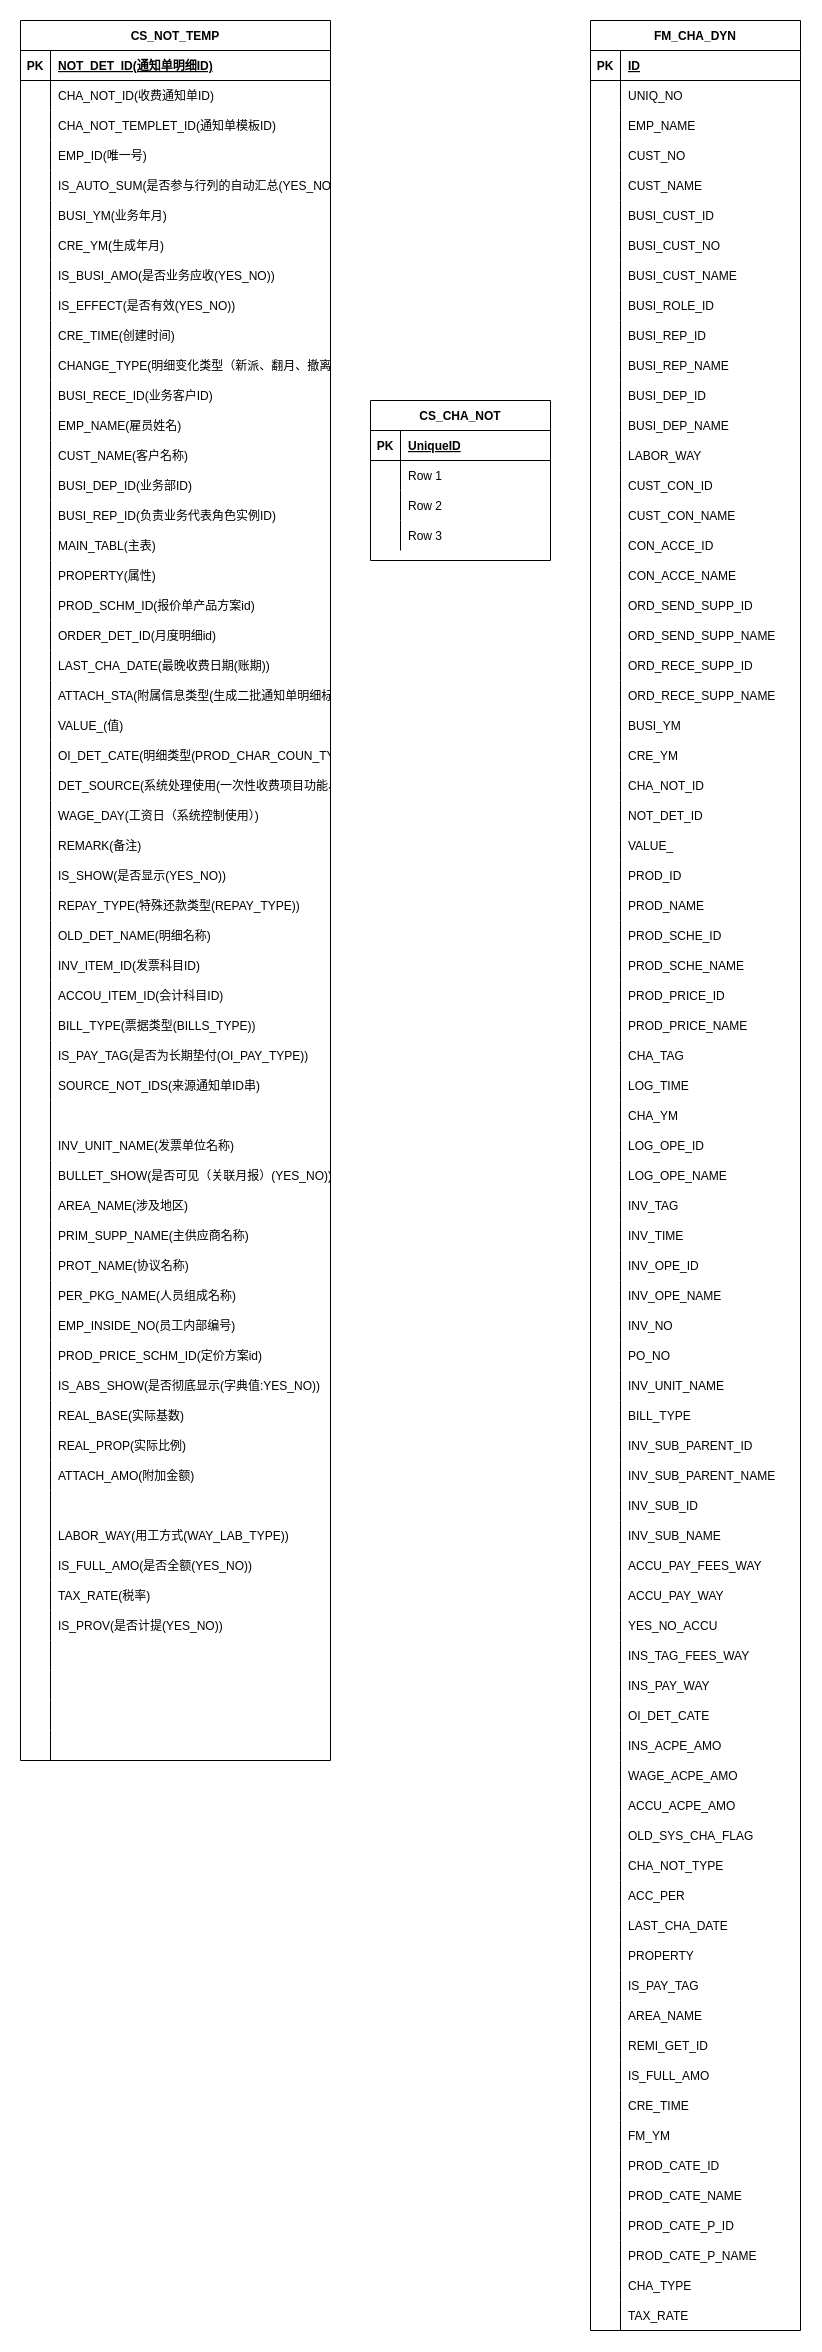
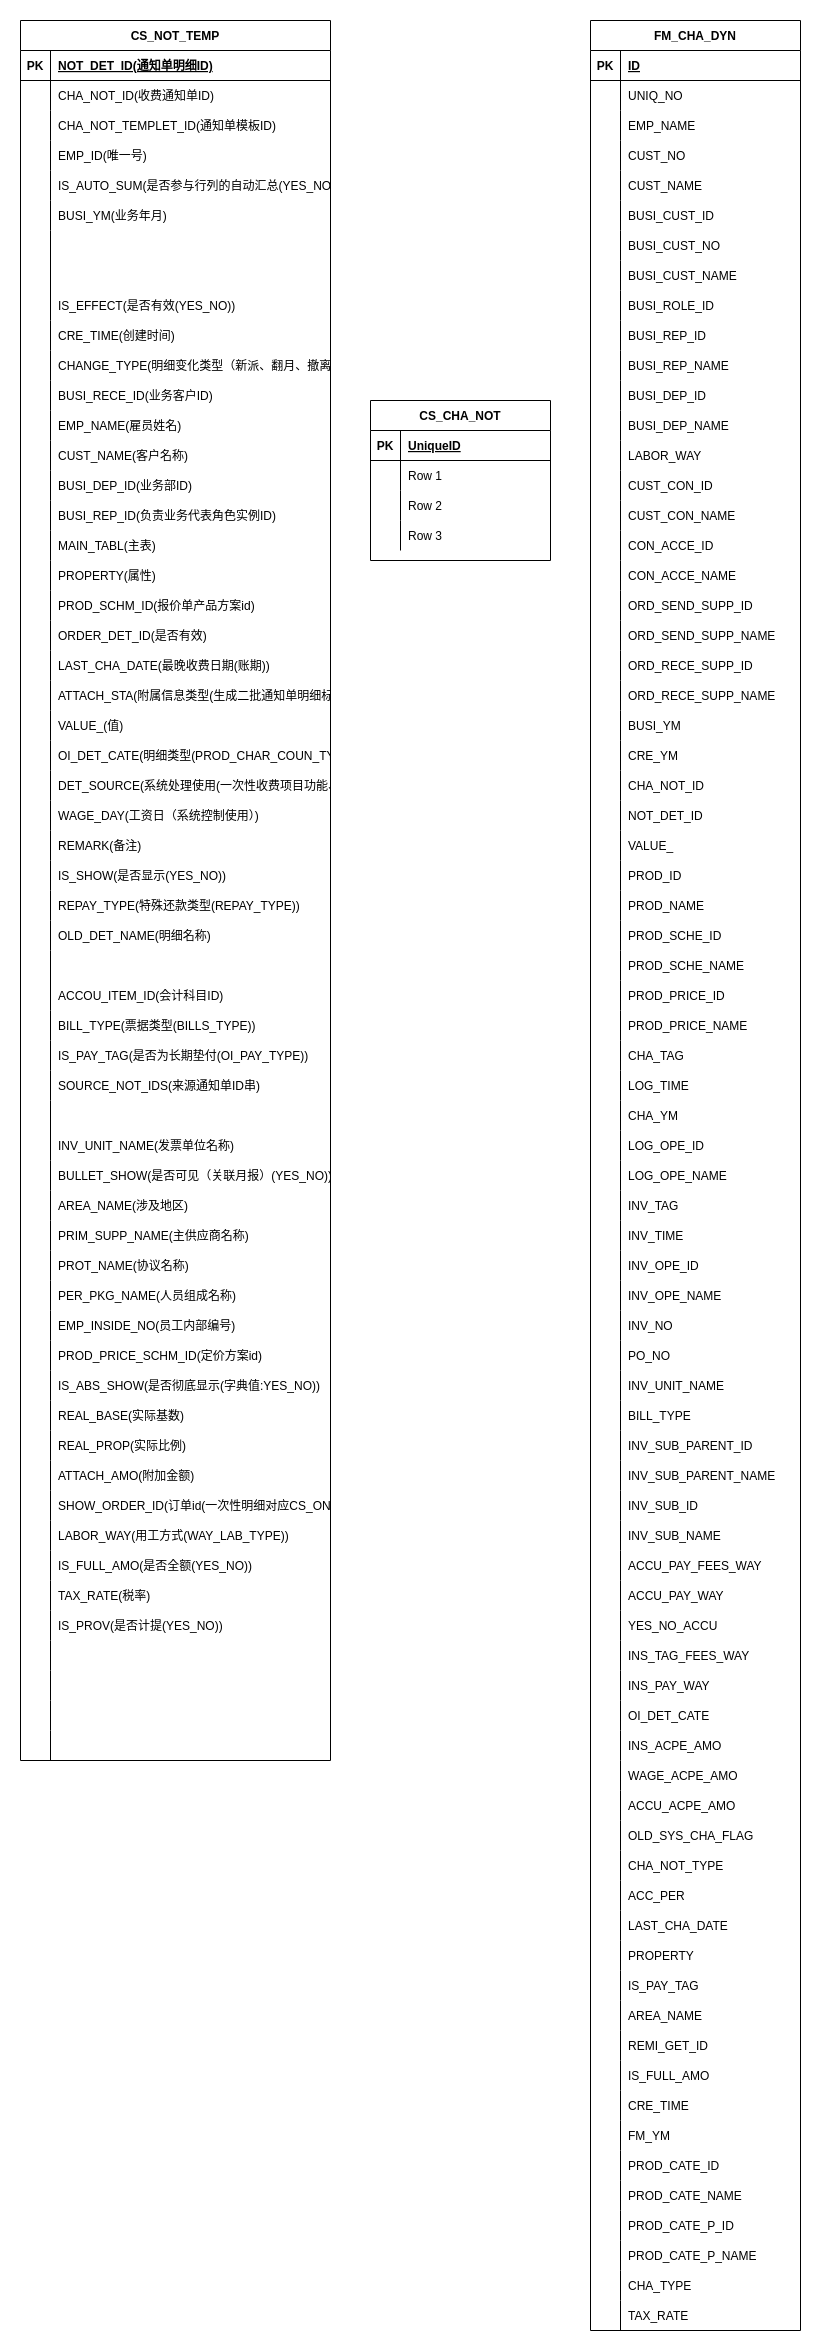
- <mxCell id="23" value="CRE_YM(生成年月)" style="shape=partialRectangle;connectable=0;fillColor=none;top=0;left=0;bottom=0;right=0;align=left;spacingLeft=6;overflow=hidden;" vertex="1" parent="21"><mxGeometry x="30" width="280" height="30" as="geometry" /></mxCell>
- <mxCell id="26" value="IS_BUSI_AMO(是否业务应收(YES_NO))" style="shape=partialRectangle;connectable=0;fillColor=none;top=0;left=0;bottom=0;right=0;align=left;spacingLeft=6;overflow=hidden;" vertex="1" parent="24"><mxGeometry x="30" width="280" height="30" as="geometry" /></mxCell>
- <mxCell id="62" value="ORDER_DET_ID(月度明细id)" style="shape=partialRectangle;connectable=0;fillColor=none;top=0;left=0;bottom=0;right=0;align=left;spacingLeft=6;overflow=hidden;" vertex="1" parent="60"><mxGeometry x="30" width="280" height="30" as="geometry" /></mxCell>
+ <mxCell id="62" value="ORDER_DET_ID(是否有效)" style="shape=partialRectangle;connectable=0;fillColor=none;top=0;left=0;bottom=0;right=0;align=left;spacingLeft=6;overflow=hidden;" vertex="1" parent="60"><mxGeometry x="30" width="280" height="30" as="geometry" /></mxCell>
- <mxCell id="95" value="INV_ITEM_ID(发票科目ID)" style="shape=partialRectangle;connectable=0;fillColor=none;top=0;left=0;bottom=0;right=0;align=left;spacingLeft=6;overflow=hidden;" vertex="1" parent="93"><mxGeometry x="30" width="280" height="30" as="geometry" /></mxCell>
+ <mxCell id="148" value="SHOW_ORDER_ID(订单id(一次性明细对应CS_ONCE_CHAR.CS_ONCE_CHAR_ID 非一次性对应CS_ORDER.ORDER_ID))" style="shape=partialRectangle;connectable=0;fillColor=none;top=0;left=0;bottom=0;right=0;align=left;spacingLeft=6;overflow=hidden;" vertex="1" parent="146"><mxGeometry x="30" width="280" height="30" as="geometry" /></mxCell>
